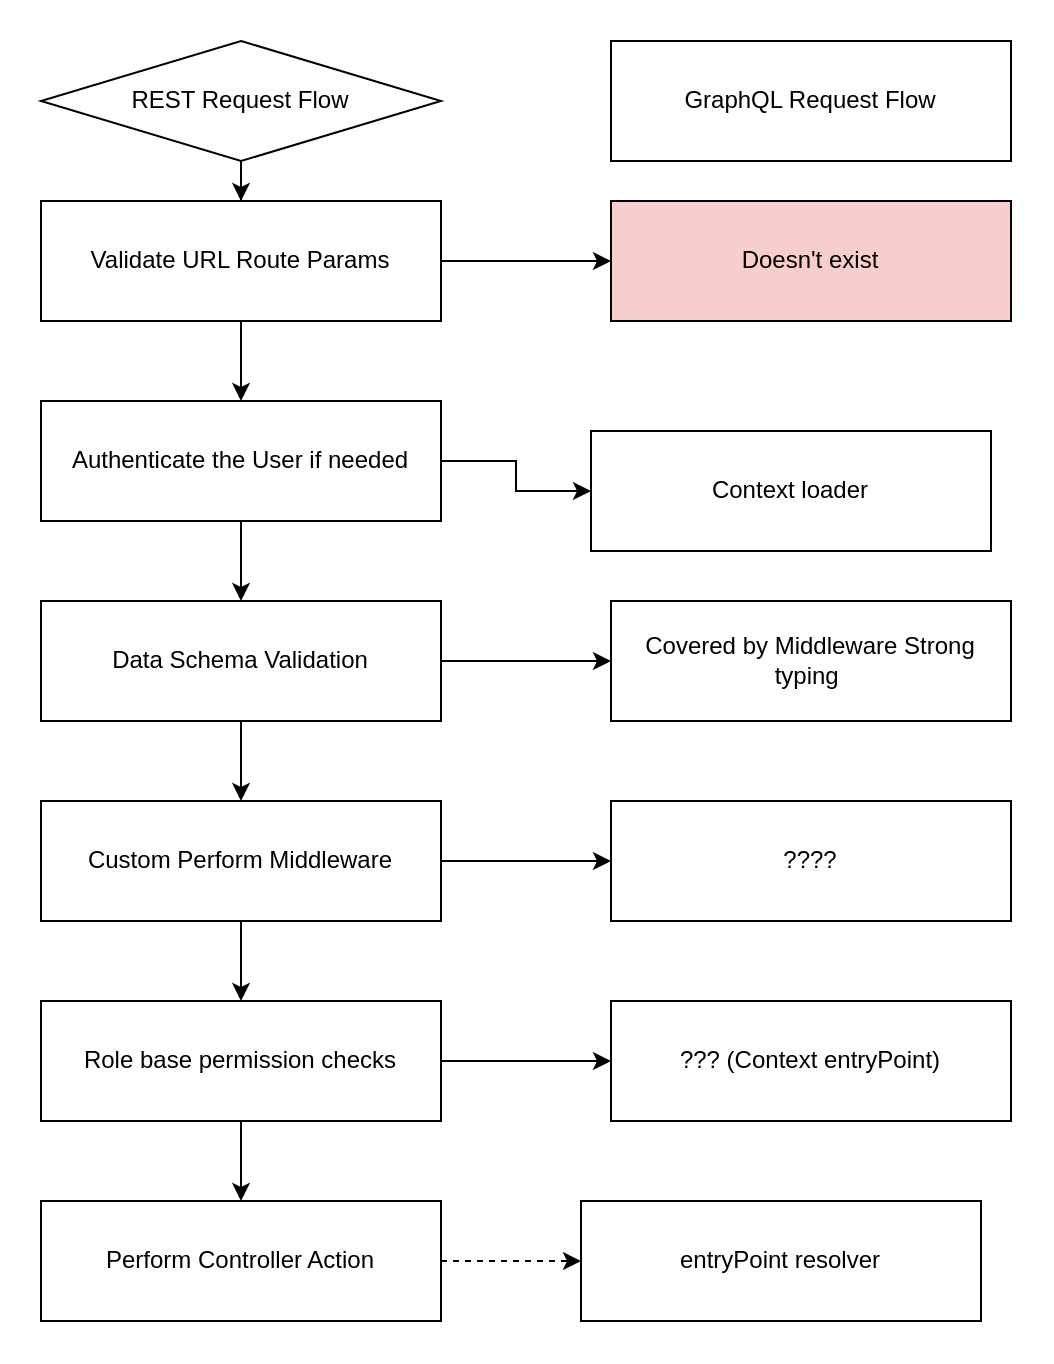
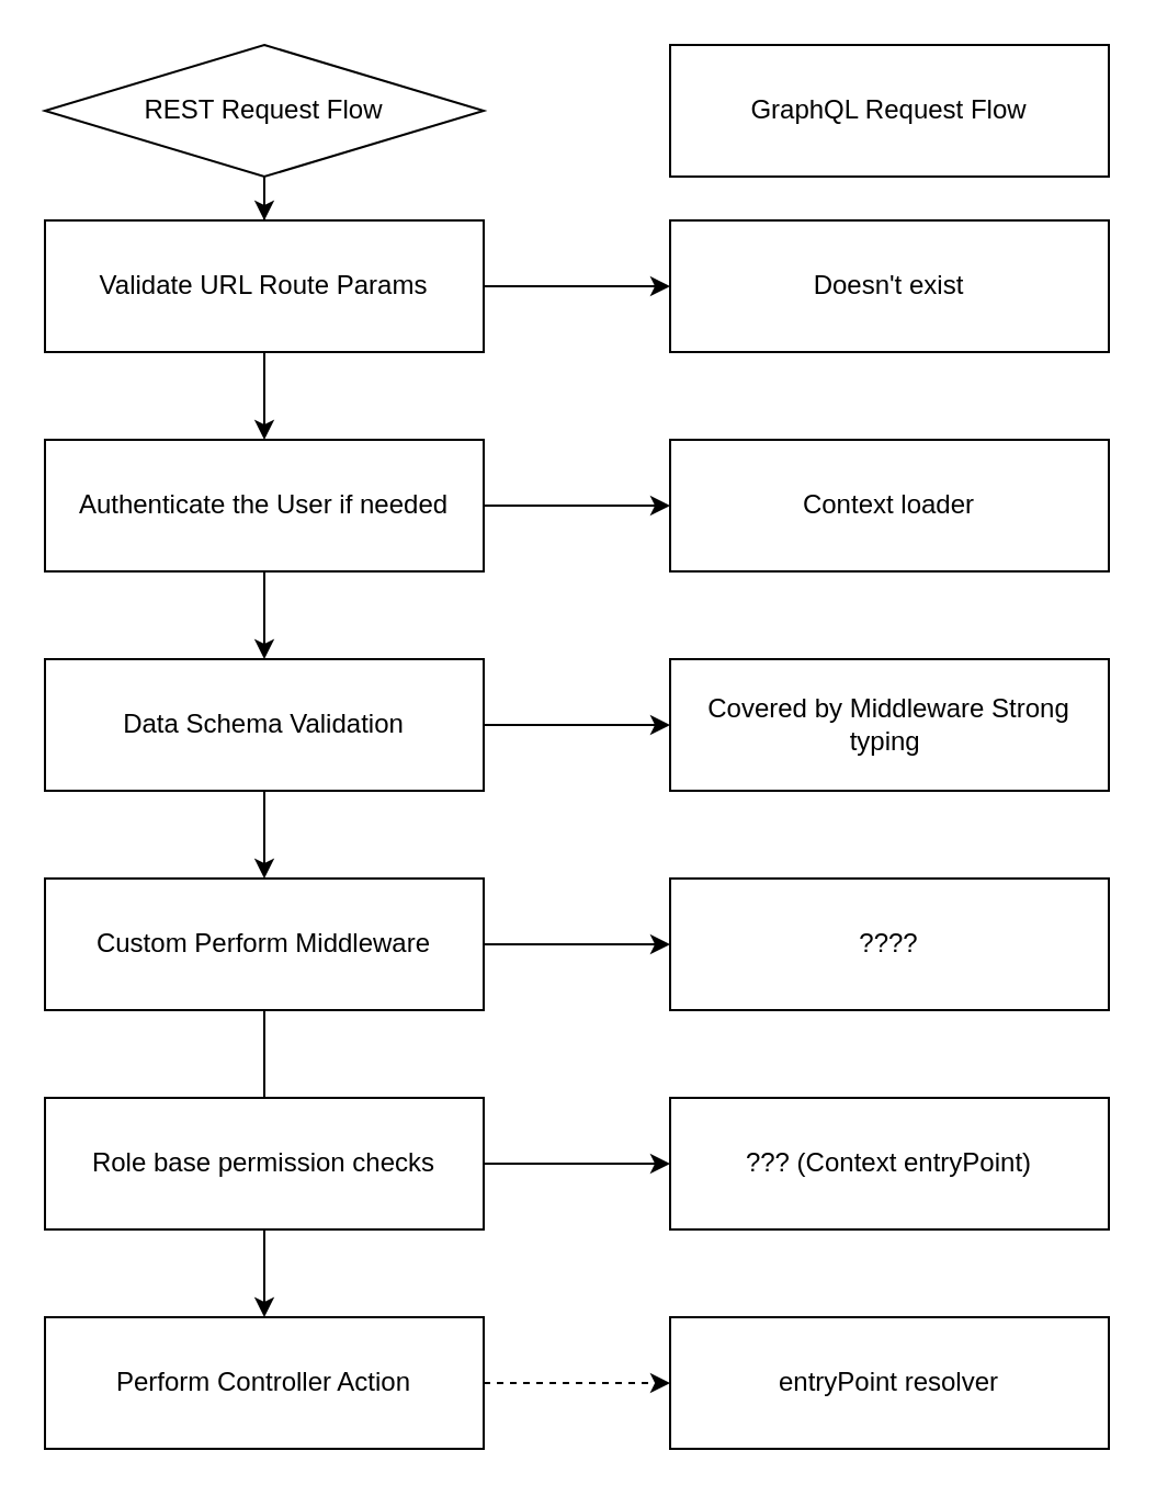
- <mxCell id="24" value="Doesn't exist" style="rounded=0;whiteSpace=wrap;html=1;fillColor=#f8cecc;" vertex="1" parent="1"><mxGeometry x="305" y="100" width="200" height="60" as="geometry" /></mxCell>
+ <mxCell id="24" value="Doesn't exist" style="rounded=0;whiteSpace=wrap;html=1;" vertex="1" parent="1"><mxGeometry x="305" y="100" width="200" height="60" as="geometry" /></mxCell>
- <mxCell id="23" value="Context loader" style="rounded=0;whiteSpace=wrap;html=1;" vertex="1" parent="1"><mxGeometry x="295" y="215" width="200" height="60" as="geometry" /></mxCell>
+ <mxCell id="23" value="Context loader" style="rounded=0;whiteSpace=wrap;html=1;" vertex="1" parent="1"><mxGeometry x="305" y="200" width="200" height="60" as="geometry" /></mxCell>
- <mxCell id="13" value="" style="edgeStyle=orthogonalEdgeStyle;rounded=0;orthogonalLoop=1;jettySize=auto;html=1;" edge="1" parent="1" source="15" target="18"><mxGeometry relative="1" as="geometry" /></mxCell>
+ <mxCell id="13" value="" style="edgeStyle=orthogonalEdgeStyle;rounded=0;orthogonalLoop=1;jettySize=auto;html=1;endArrow=none;" edge="1" parent="1" source="15" target="18"><mxGeometry relative="1" as="geometry" /></mxCell>
- <mxCell id="27" value="entryPoint resolver" style="rounded=0;whiteSpace=wrap;html=1;" vertex="1" parent="1"><mxGeometry x="290" y="600" width="200" height="60" as="geometry" /></mxCell>
+ <mxCell id="27" value="entryPoint resolver" style="rounded=0;whiteSpace=wrap;html=1;" vertex="1" parent="1"><mxGeometry x="305" y="600" width="200" height="60" as="geometry" /></mxCell>
